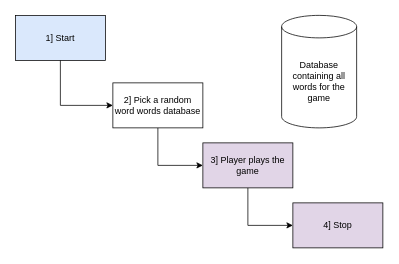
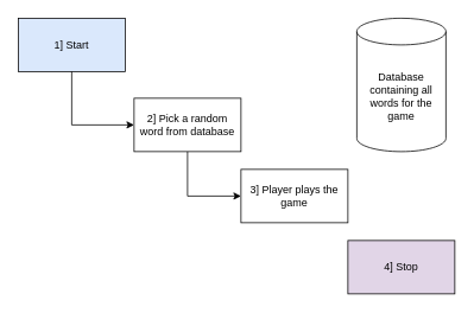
- <mxCell id="9" value="&lt;div&gt;Database containing all words for the game&lt;/div&gt;" style="shape=cylinder3;whiteSpace=wrap;html=1;boundedLbl=1;backgroundOutline=1;size=15;" vertex="1" parent="1"><mxGeometry x="375" y="20" width="100" height="150" as="geometry" /></mxCell>
+ <mxCell id="9" value="&lt;div&gt;Database containing all words for the game&lt;/div&gt;" style="shape=cylinder3;whiteSpace=wrap;html=1;boundedLbl=1;backgroundOutline=1;size=15;" vertex="1" parent="1"><mxGeometry x="400" y="20" width="100" height="150" as="geometry" /></mxCell>
- <mxCell id="5" value="2] Pick a random word words database" style="rounded=0;whiteSpace=wrap;html=1;" vertex="1" parent="1"><mxGeometry x="150" y="110" width="120" height="60" as="geometry" /></mxCell>
+ <mxCell id="5" value="2] Pick a random word from database" style="rounded=0;whiteSpace=wrap;html=1;" vertex="1" parent="1"><mxGeometry x="150" y="110" width="120" height="60" as="geometry" /></mxCell>
- <mxCell id="7" value="3] Player plays the game" style="rounded=0;whiteSpace=wrap;html=1;fillColor=#e1d5e7;" vertex="1" parent="1"><mxGeometry x="270" y="190" width="120" height="60" as="geometry" /></mxCell>
+ <mxCell id="7" value="3] Player plays the game" style="rounded=0;whiteSpace=wrap;html=1;" vertex="1" parent="1"><mxGeometry x="270" y="190" width="120" height="60" as="geometry" /></mxCell>
- <mxCell id="6" value="" style="edgeStyle=orthogonalEdgeStyle;rounded=0;orthogonalLoop=1;jettySize=auto;html=1;entryX=0;entryY=0.5;entryDx=0;entryDy=0;" edge="1" parent="1" source="7" target="8"><mxGeometry relative="1" as="geometry"><mxPoint x="320" y="420" as="targetPoint" /></mxGeometry></mxCell>
